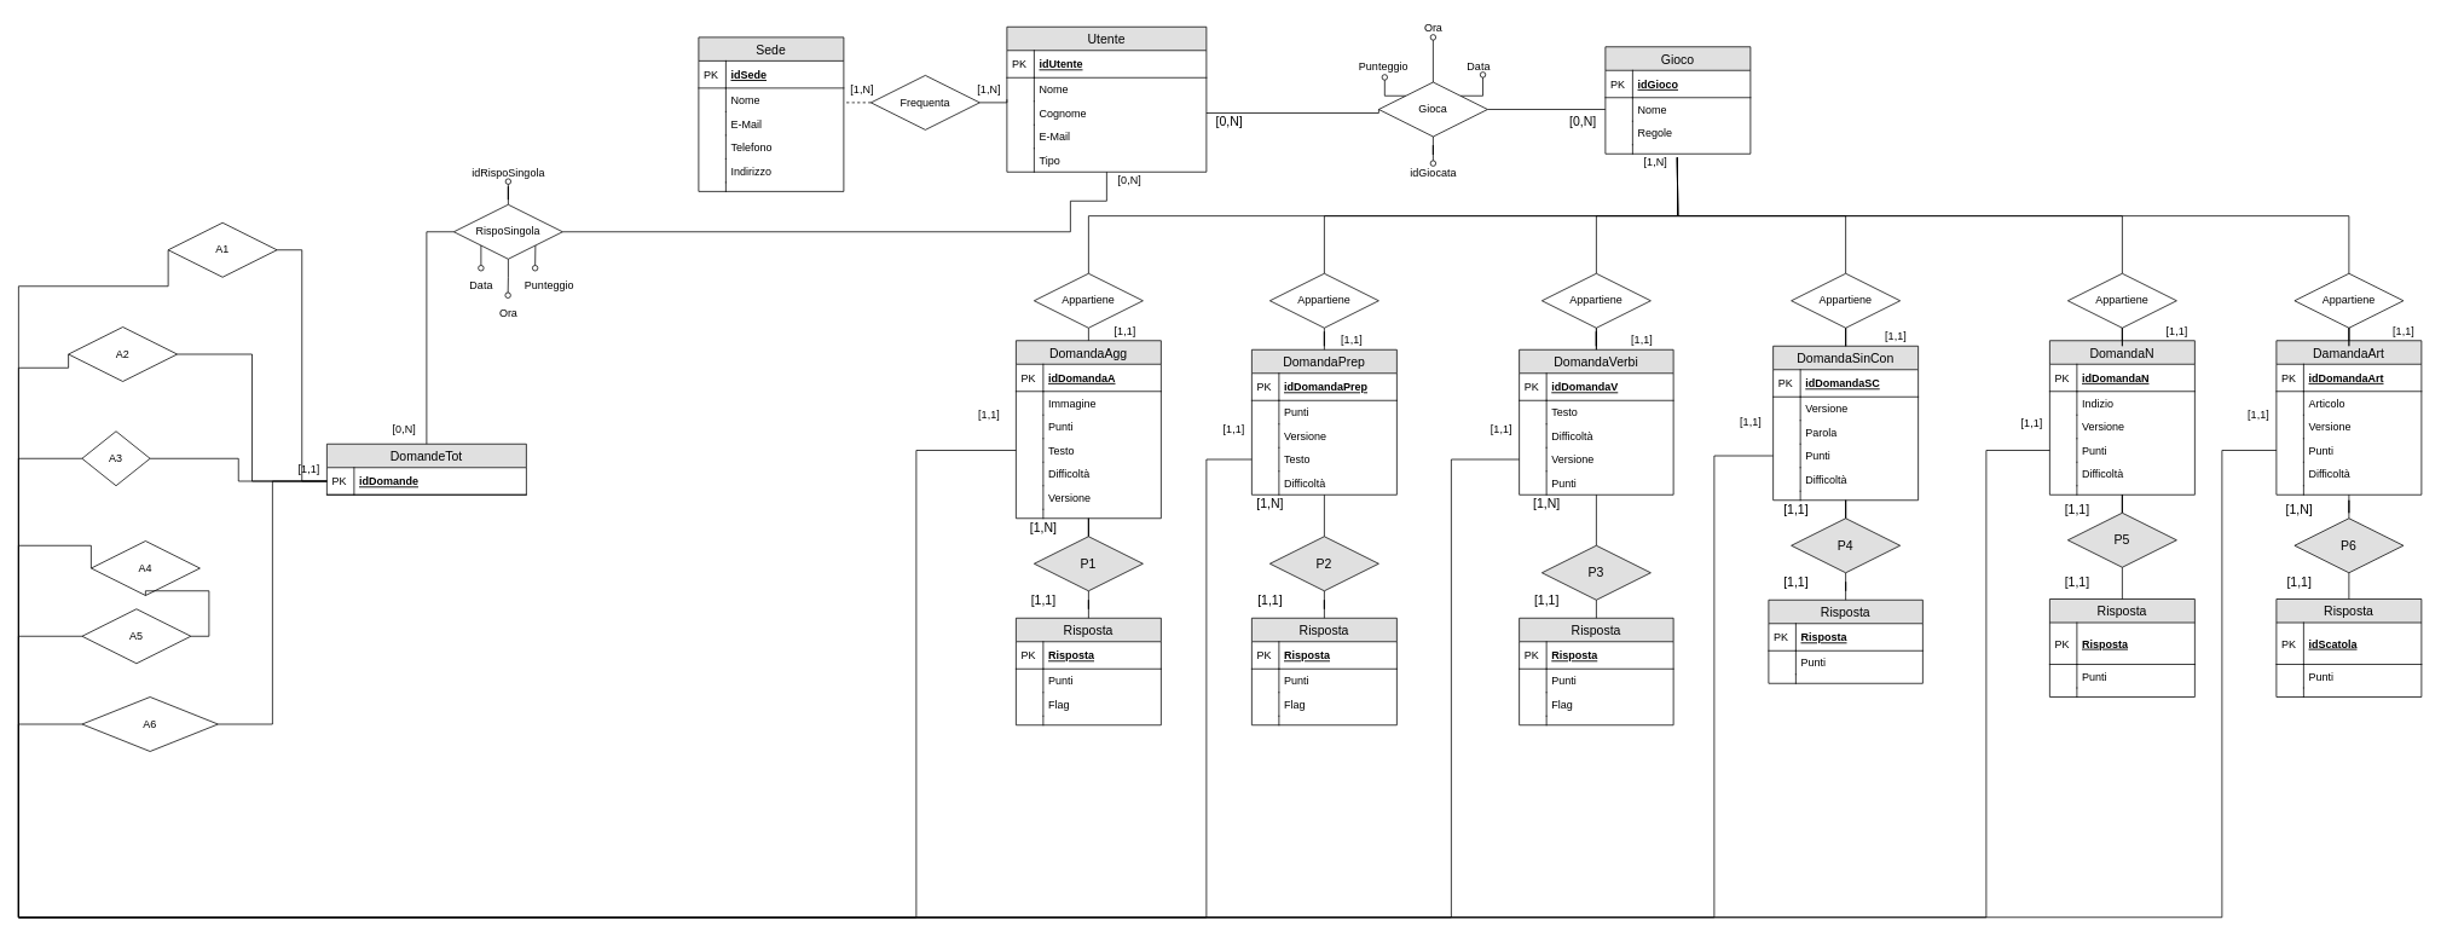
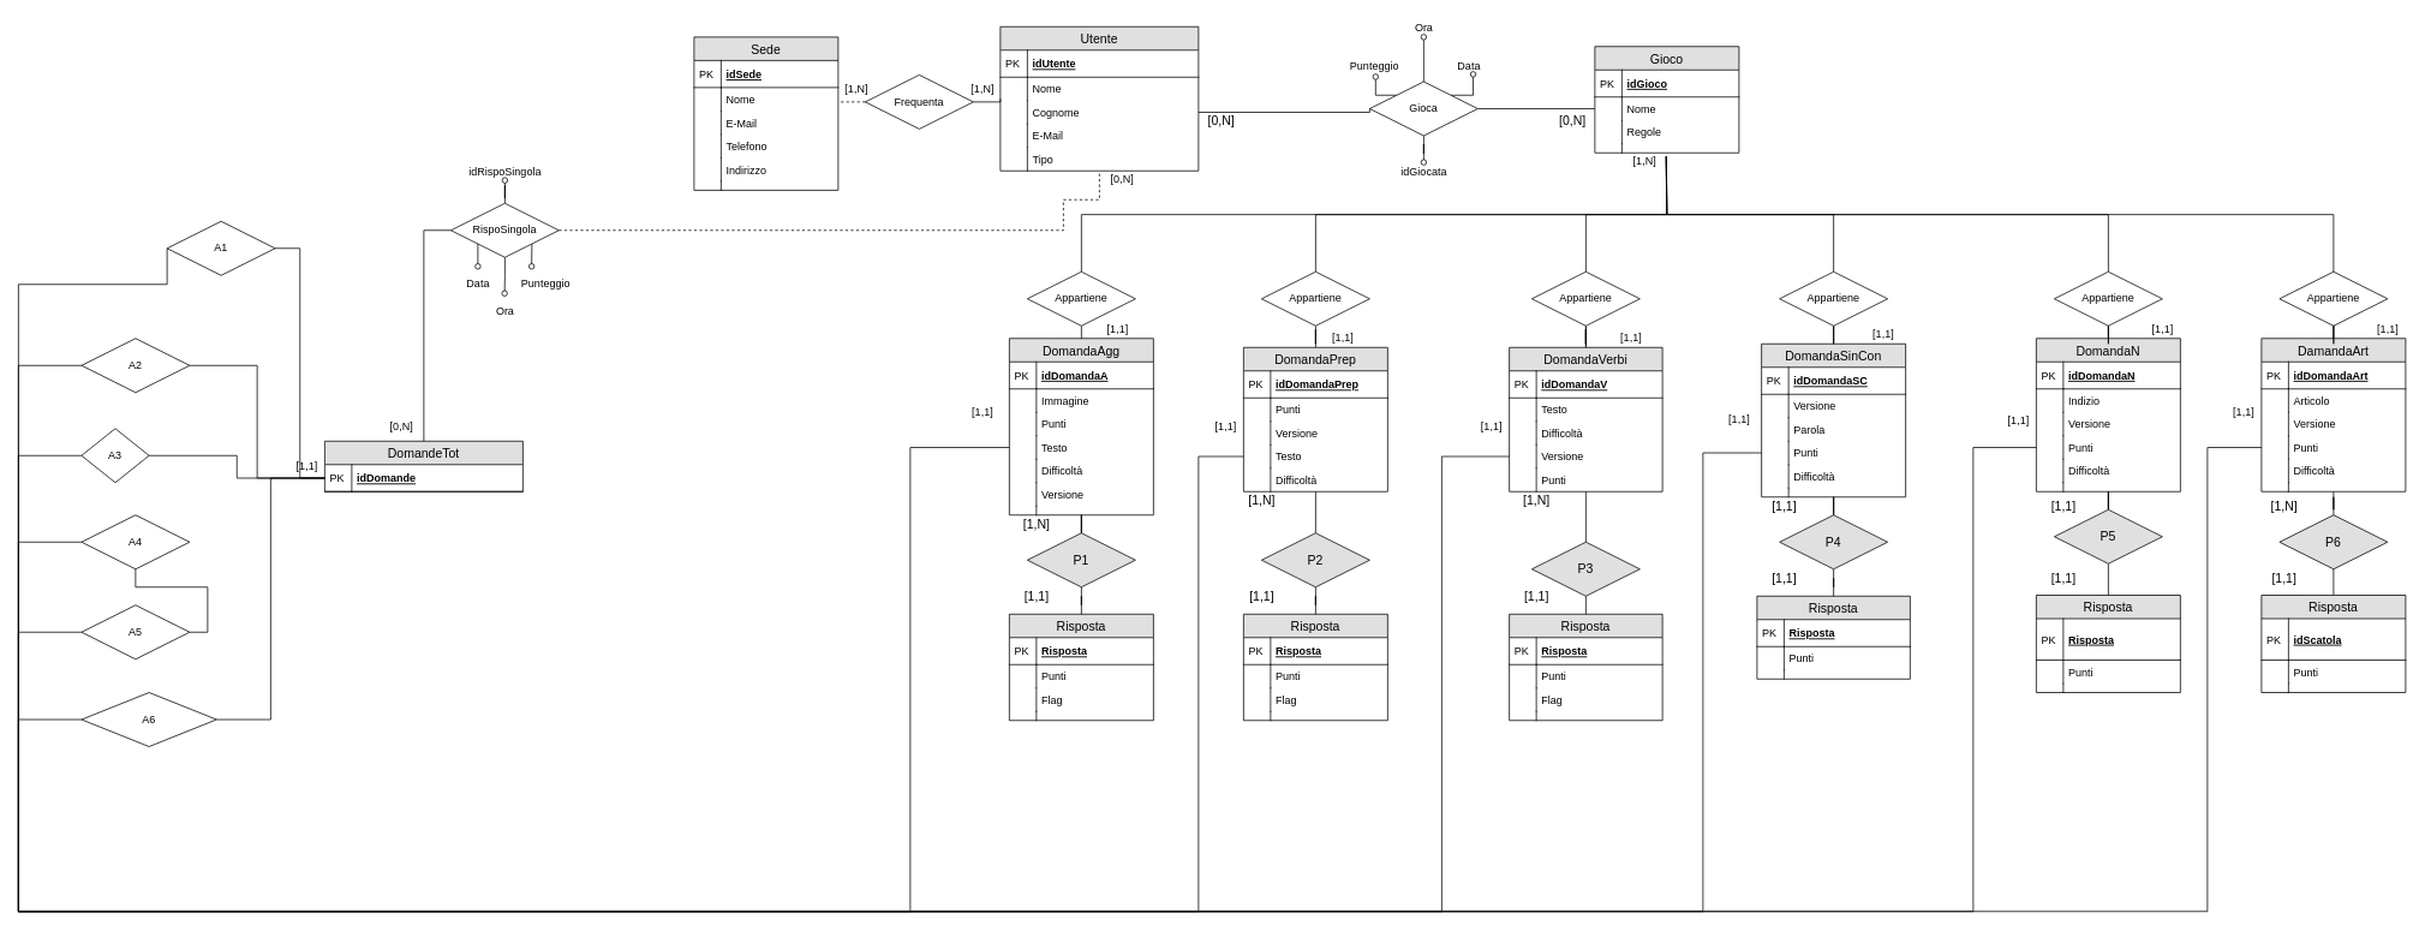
- <mxCell id="231" style="edgeStyle=orthogonalEdgeStyle;rounded=0;orthogonalLoop=1;jettySize=auto;html=1;exitX=1;exitY=0.5;exitDx=0;exitDy=0;endArrow=none;endFill=0;" edge="1" parent="1" source="233" target="2"><mxGeometry relative="1" as="geometry"><Array as="points"><mxPoint x="1180" y="255" /><mxPoint x="1180" y="221" /><mxPoint x="1220" y="221" /></Array></mxGeometry></mxCell>
+ <mxCell id="231" style="edgeStyle=orthogonalEdgeStyle;rounded=0;orthogonalLoop=1;jettySize=auto;html=1;exitX=1;exitY=0.5;exitDx=0;exitDy=0;endArrow=none;endFill=0;dashed=1;" edge="1" parent="1" source="233" target="2"><mxGeometry relative="1" as="geometry"><Array as="points"><mxPoint x="1180" y="255" /><mxPoint x="1180" y="221" /><mxPoint x="1220" y="221" /></Array></mxGeometry></mxCell>
- <mxCell id="243" value="A2" style="shape=rhombus;perimeter=rhombusPerimeter;whiteSpace=wrap;html=1;align=center;" parent="1" vertex="1"><mxGeometry x="75" y="360" width="120" height="60" as="geometry" /></mxCell>
+ <mxCell id="243" value="A2" style="shape=rhombus;perimeter=rhombusPerimeter;whiteSpace=wrap;html=1;align=center;" parent="1" vertex="1"><mxGeometry x="90" y="375" width="120" height="60" as="geometry" /></mxCell>
- <mxCell id="248" value="A4" style="shape=rhombus;perimeter=rhombusPerimeter;whiteSpace=wrap;html=1;align=center;" parent="1" vertex="1"><mxGeometry x="100" y="596" width="120" height="60" as="geometry" /></mxCell>
+ <mxCell id="248" value="A4" style="shape=rhombus;perimeter=rhombusPerimeter;whiteSpace=wrap;html=1;align=center;" parent="1" vertex="1"><mxGeometry x="90" y="571" width="120" height="60" as="geometry" /></mxCell>
